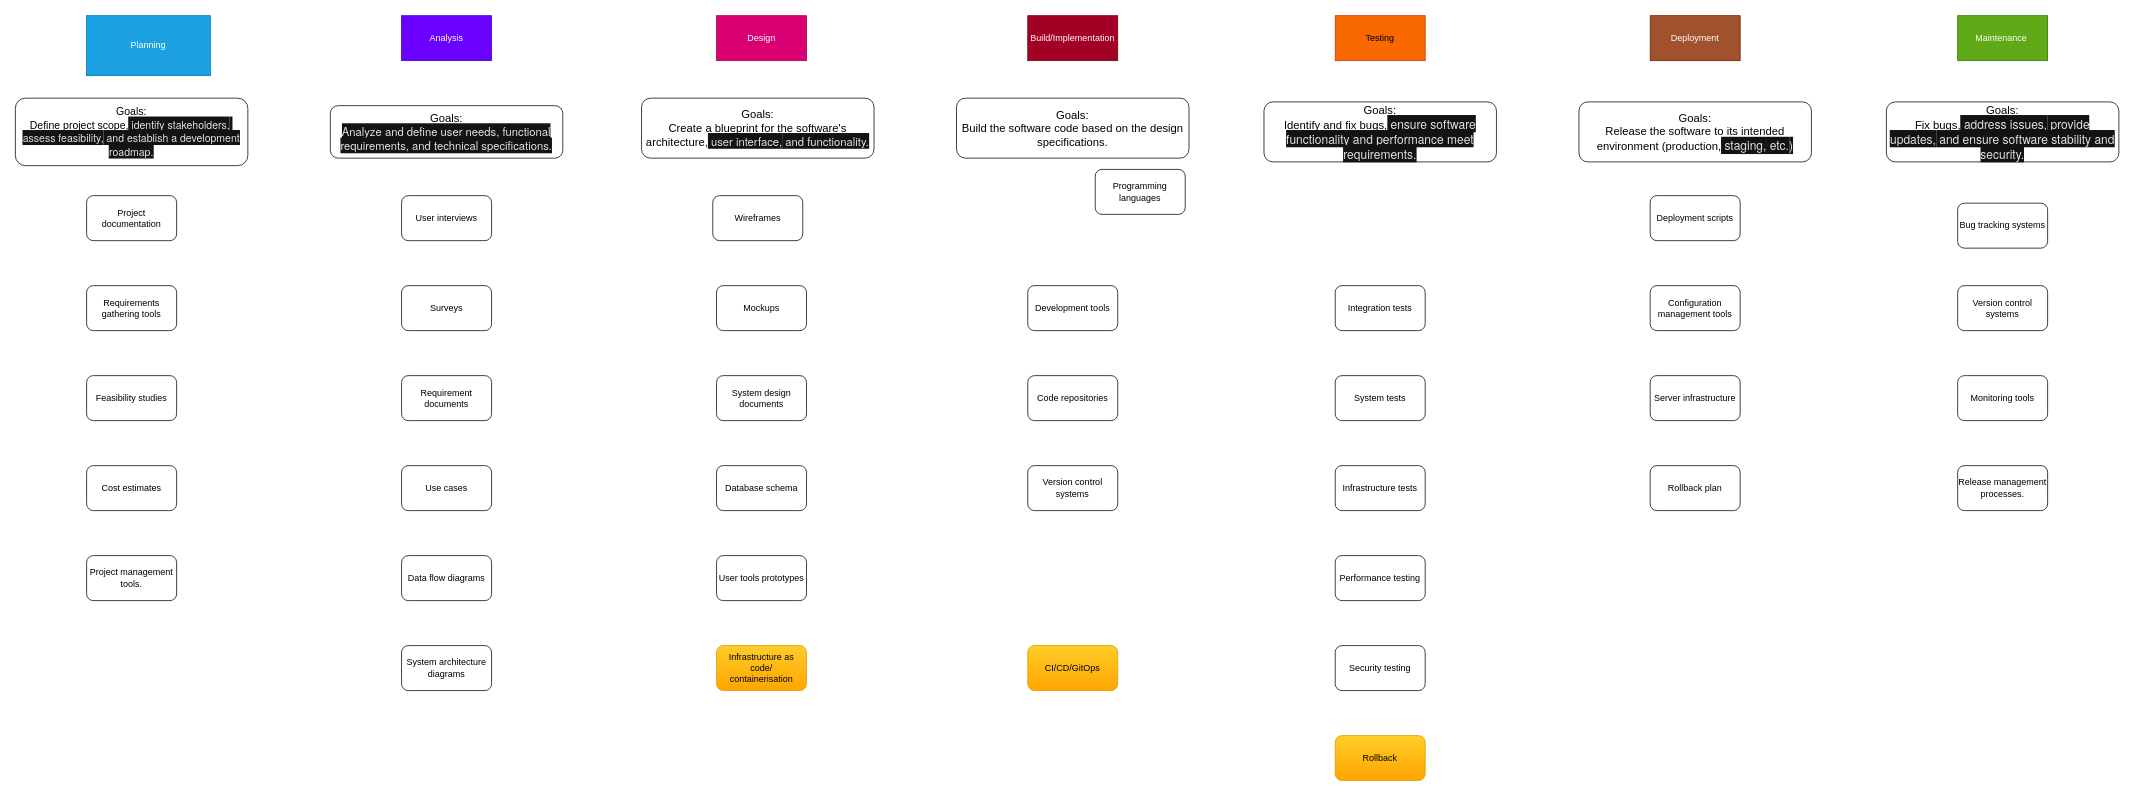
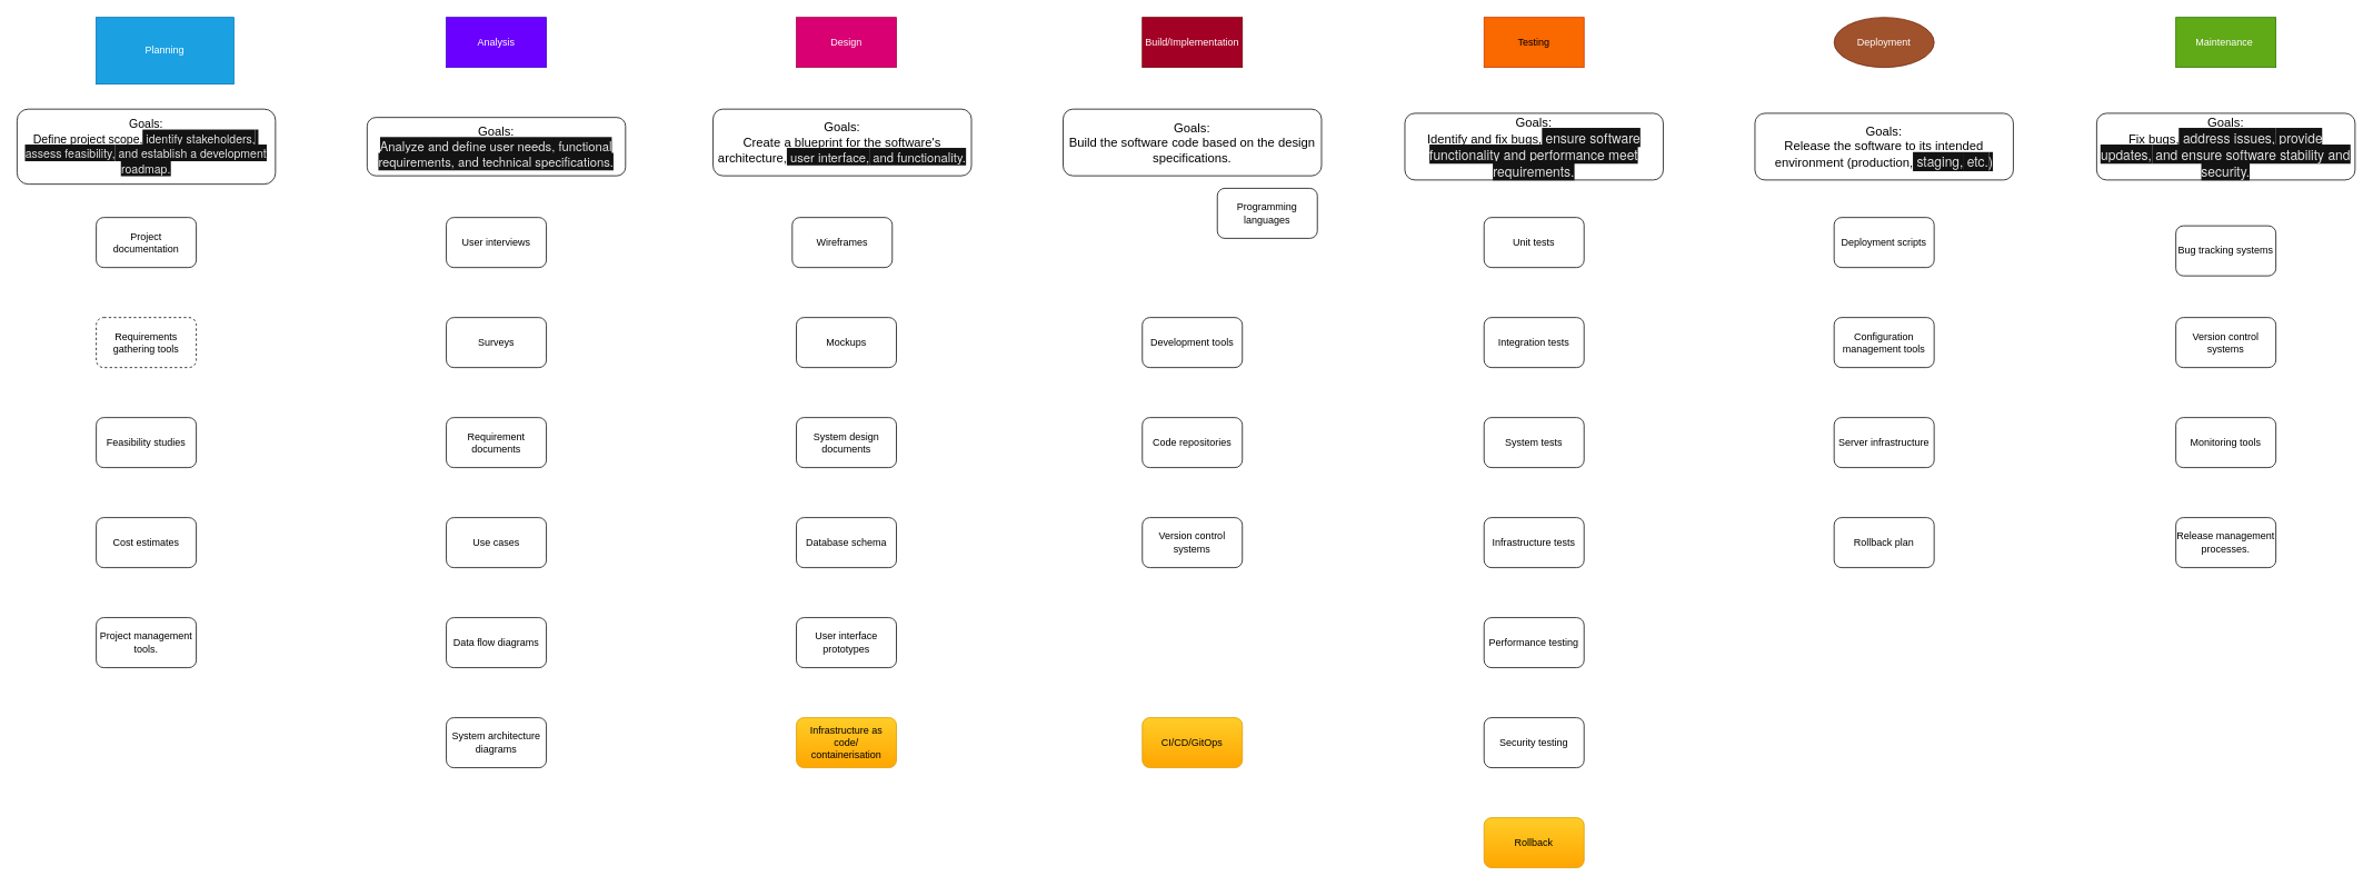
- <mxCell id="7" value="Deployment" style="rounded=0;whiteSpace=wrap;html=1;fillColor=#a0522d;fontColor=#ffffff;strokeColor=#6D1F00;" vertex="1" parent="1"><mxGeometry x="2200" y="20" width="120" height="60" as="geometry" /></mxCell>
+ <mxCell id="7" value="Deployment" style="ellipse;whiteSpace=wrap;html=1;fillColor=#a0522d;fontColor=#ffffff;strokeColor=#6D1F00;" vertex="1" parent="1"><mxGeometry x="2200" y="20" width="120" height="60" as="geometry" /></mxCell>
+ <mxCell id="34" value="Unit tests" style="rounded=1;whiteSpace=wrap;html=1;" vertex="1" parent="1"><mxGeometry x="1780" y="260" width="120" height="60" as="geometry" /></mxCell>
- <mxCell id="12" value="Requirements gathering tools" style="rounded=1;whiteSpace=wrap;html=1;" vertex="1" parent="1"><mxGeometry x="115" y="380" width="120" height="60" as="geometry" /></mxCell>
+ <mxCell id="12" value="Requirements gathering tools" style="rounded=1;whiteSpace=wrap;html=1;dashed=1;" vertex="1" parent="1"><mxGeometry x="115" y="380" width="120" height="60" as="geometry" /></mxCell>
- <mxCell id="27" value="User tools prototypes" style="rounded=1;whiteSpace=wrap;html=1;" vertex="1" parent="1"><mxGeometry x="955" y="740" width="120" height="60" as="geometry" /></mxCell>
+ <mxCell id="27" value="User interface prototypes" style="rounded=1;whiteSpace=wrap;html=1;" vertex="1" parent="1"><mxGeometry x="955" y="740" width="120" height="60" as="geometry" /></mxCell>
